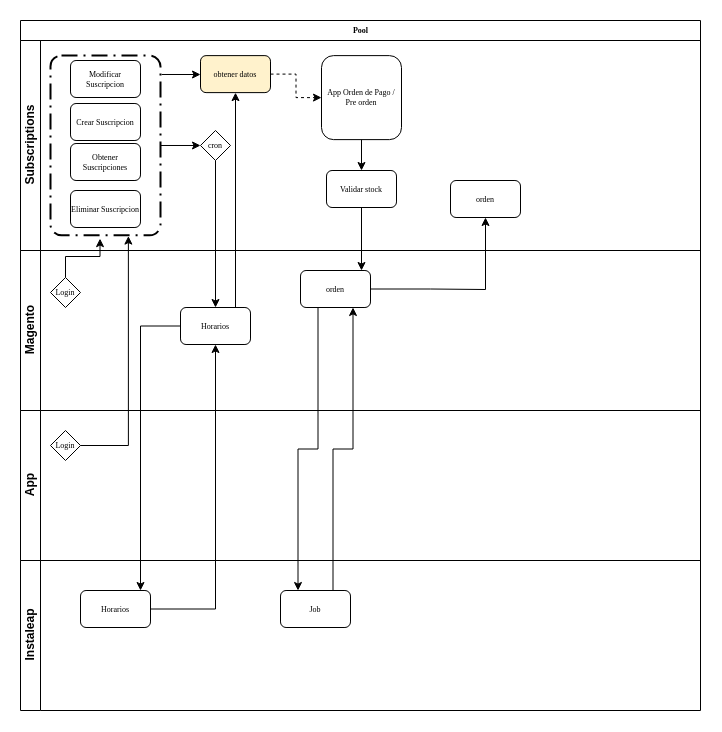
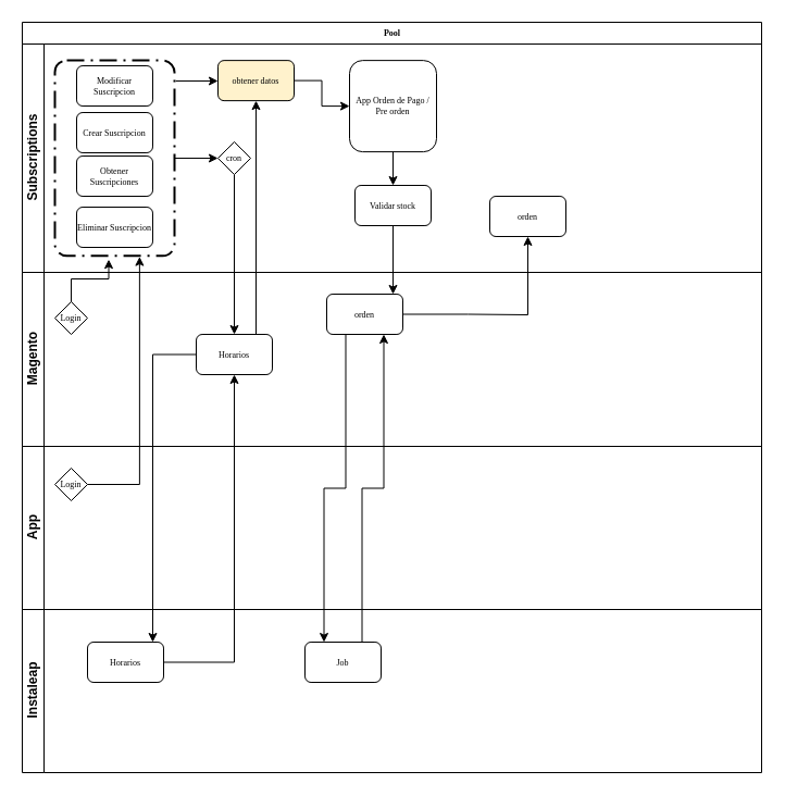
- <mxCell id="5" style="edgeStyle=orthogonalEdgeStyle;rounded=0;orthogonalLoop=1;jettySize=auto;html=1;entryX=0;entryY=0.5;entryDx=0;entryDy=0;dashed=1;" edge="1" parent="3" source="6" target="7"><mxGeometry relative="1" as="geometry" /></mxCell>
+ <mxCell id="5" style="edgeStyle=orthogonalEdgeStyle;rounded=0;orthogonalLoop=1;jettySize=auto;html=1;entryX=0;entryY=0.5;entryDx=0;entryDy=0;" edge="1" parent="3" source="6" target="7"><mxGeometry relative="1" as="geometry" /></mxCell>
